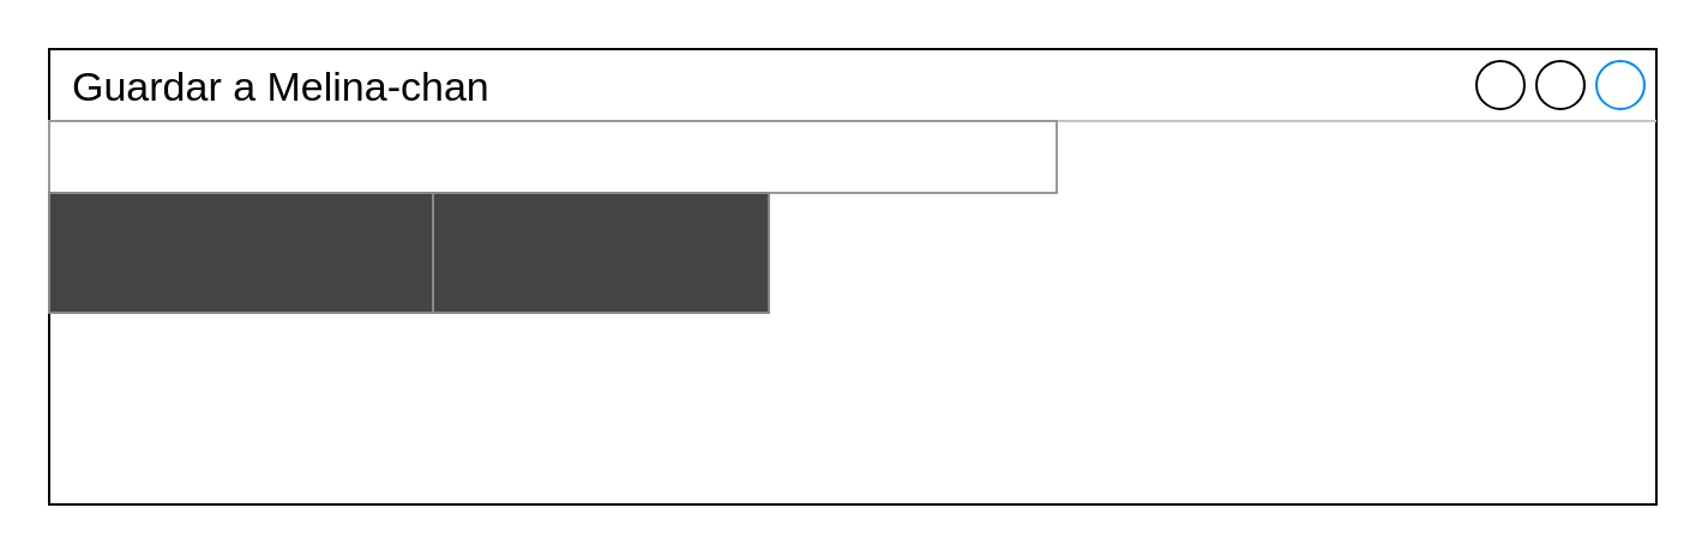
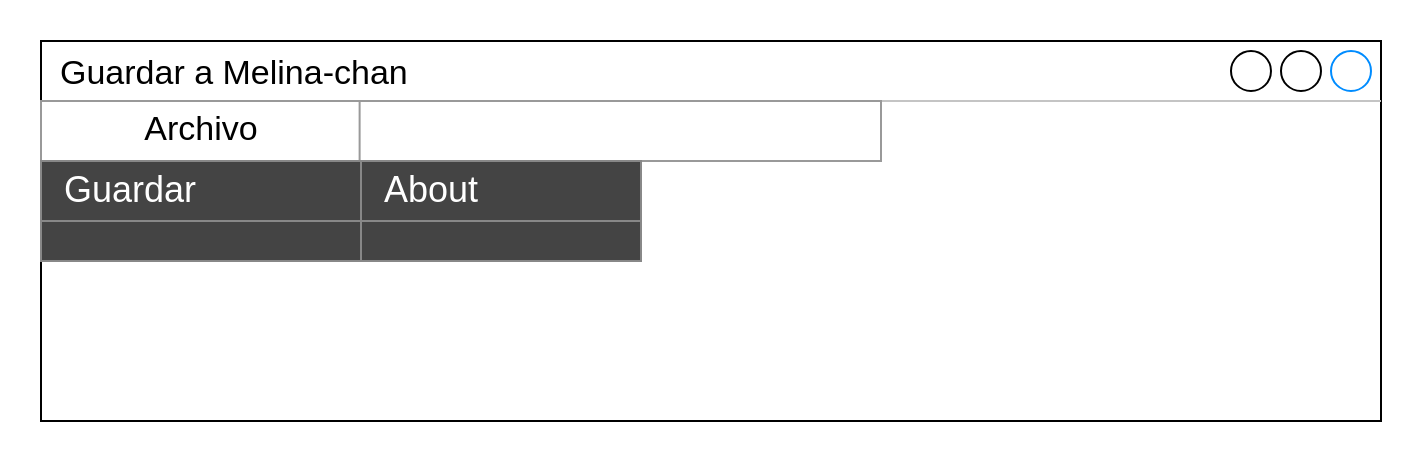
+ <mxCell id="4" value="Archivo" style="strokeColor=inherit;fillColor=inherit;gradientColor=inherit;strokeWidth=1;shadow=0;dashed=0;align=center;html=1;shape=mxgraph.mockup.forms.rrect;rSize=0;fontSize=17;fontColor=#000000;" vertex="1" parent="3"><mxGeometry width="159.31" height="30" as="geometry" /></mxCell>
+ <mxCell id="6" value="Guardar" style="strokeColor=inherit;fillColor=inherit;gradientColor=inherit;strokeWidth=1;html=1;shadow=0;dashed=0;shape=mxgraph.android.rrect;rSize=0;align=left;spacingLeft=10;fontSize=18;fontColor=#ffffff;" vertex="1" parent="5"><mxGeometry width="160" height="30" as="geometry" /></mxCell>
+ <mxCell id="8" value="About" style="strokeColor=inherit;fillColor=inherit;gradientColor=inherit;strokeWidth=1;html=1;shadow=0;dashed=0;shape=mxgraph.android.rrect;rSize=0;align=left;spacingLeft=10;fontSize=18;fontColor=#ffffff;" vertex="1" parent="7"><mxGeometry width="140" height="30" as="geometry" /></mxCell>
